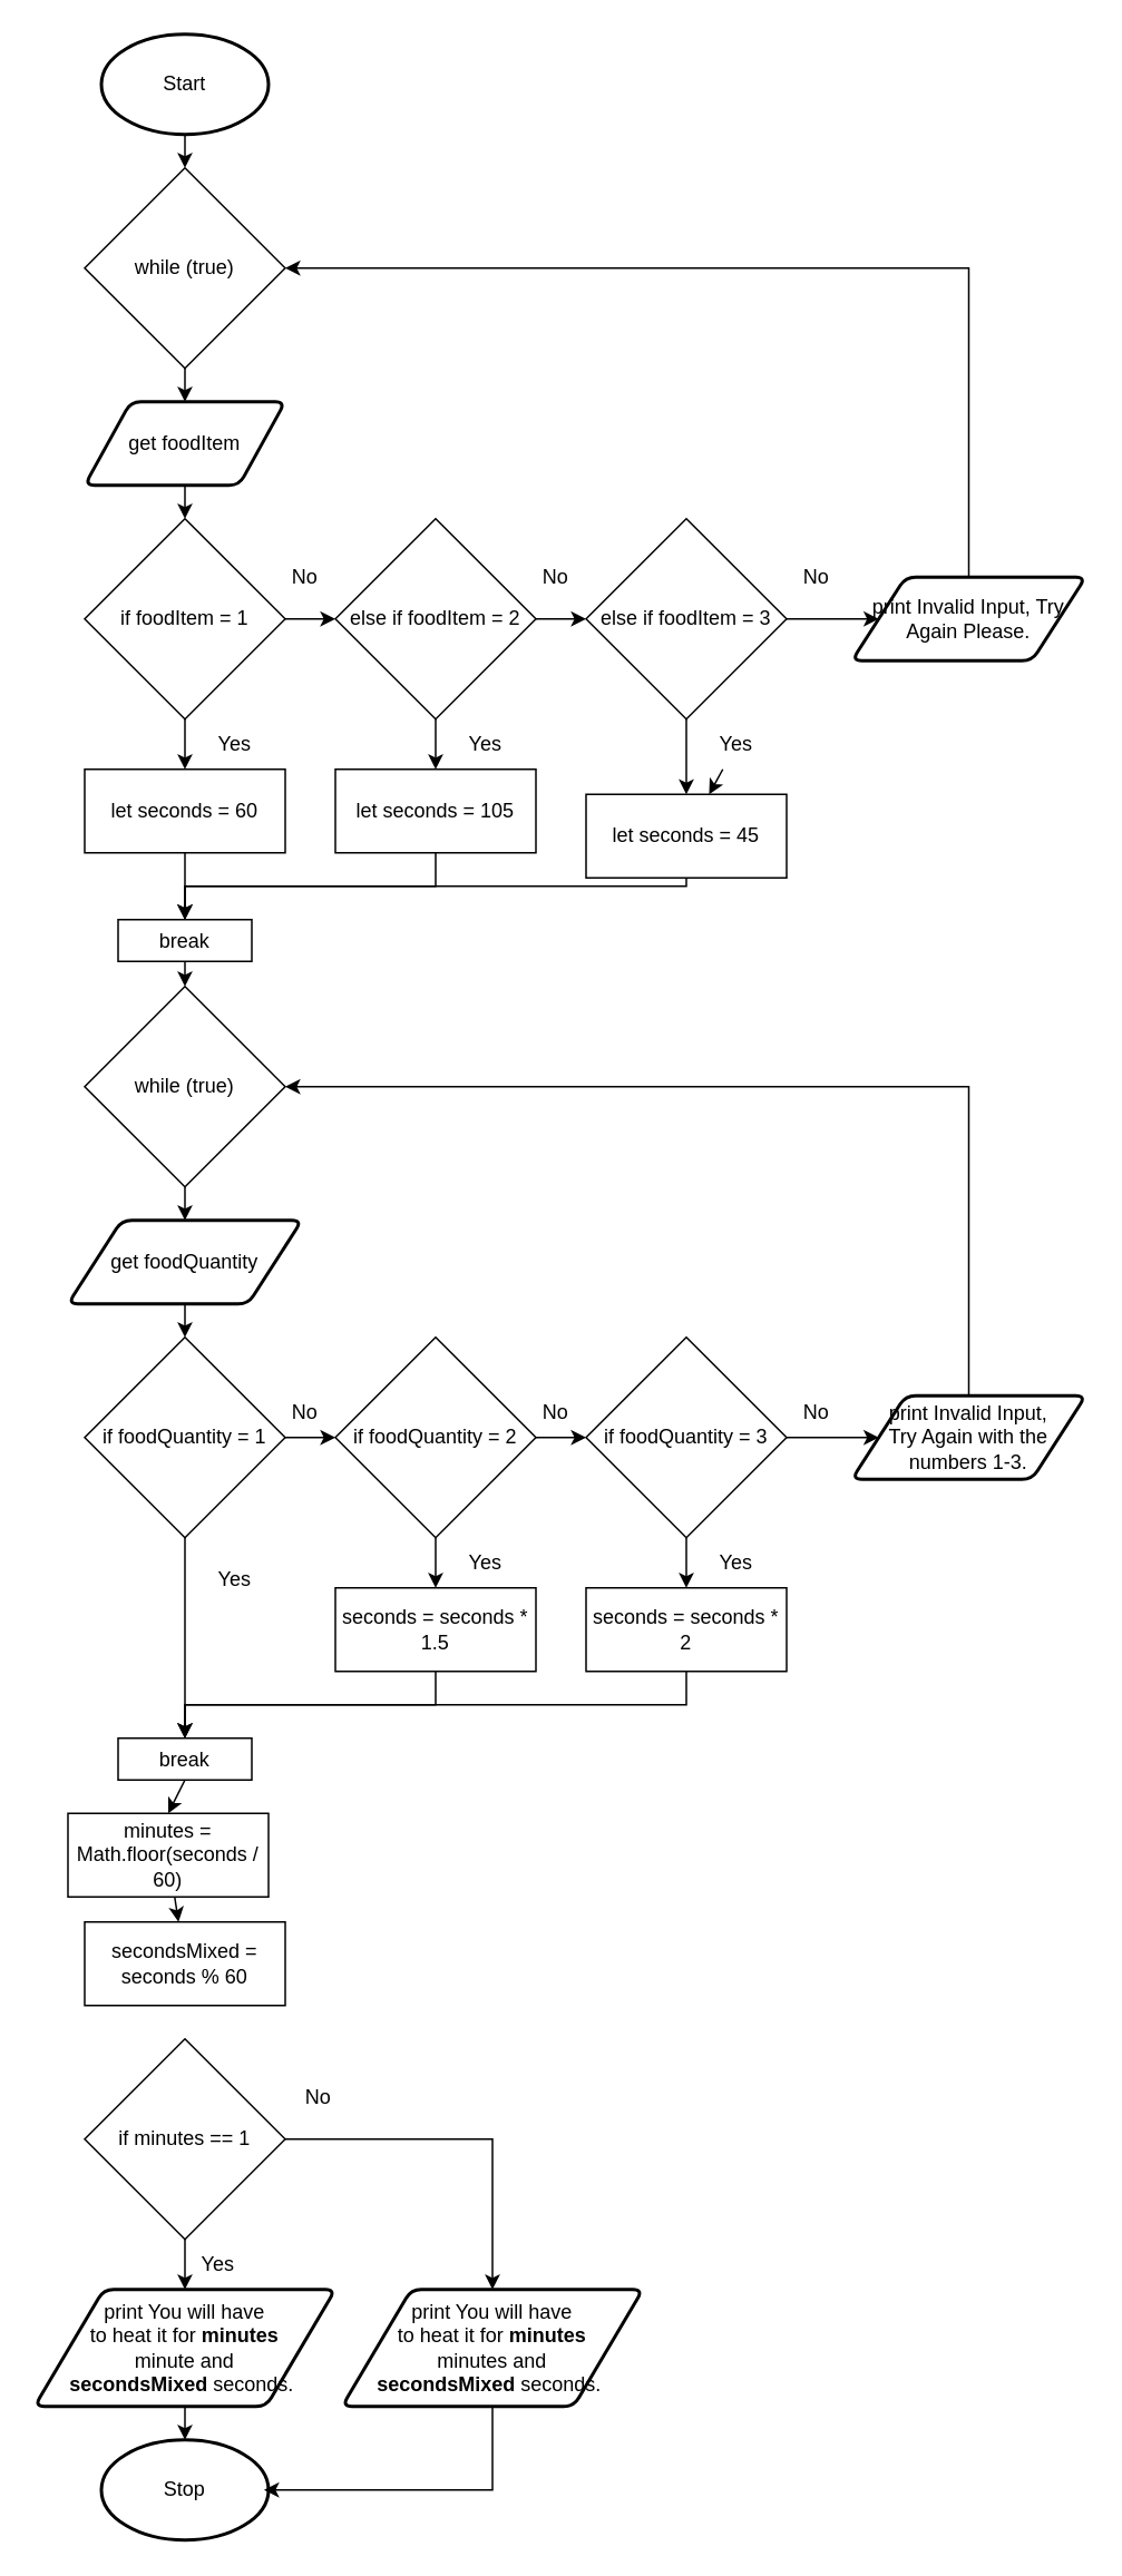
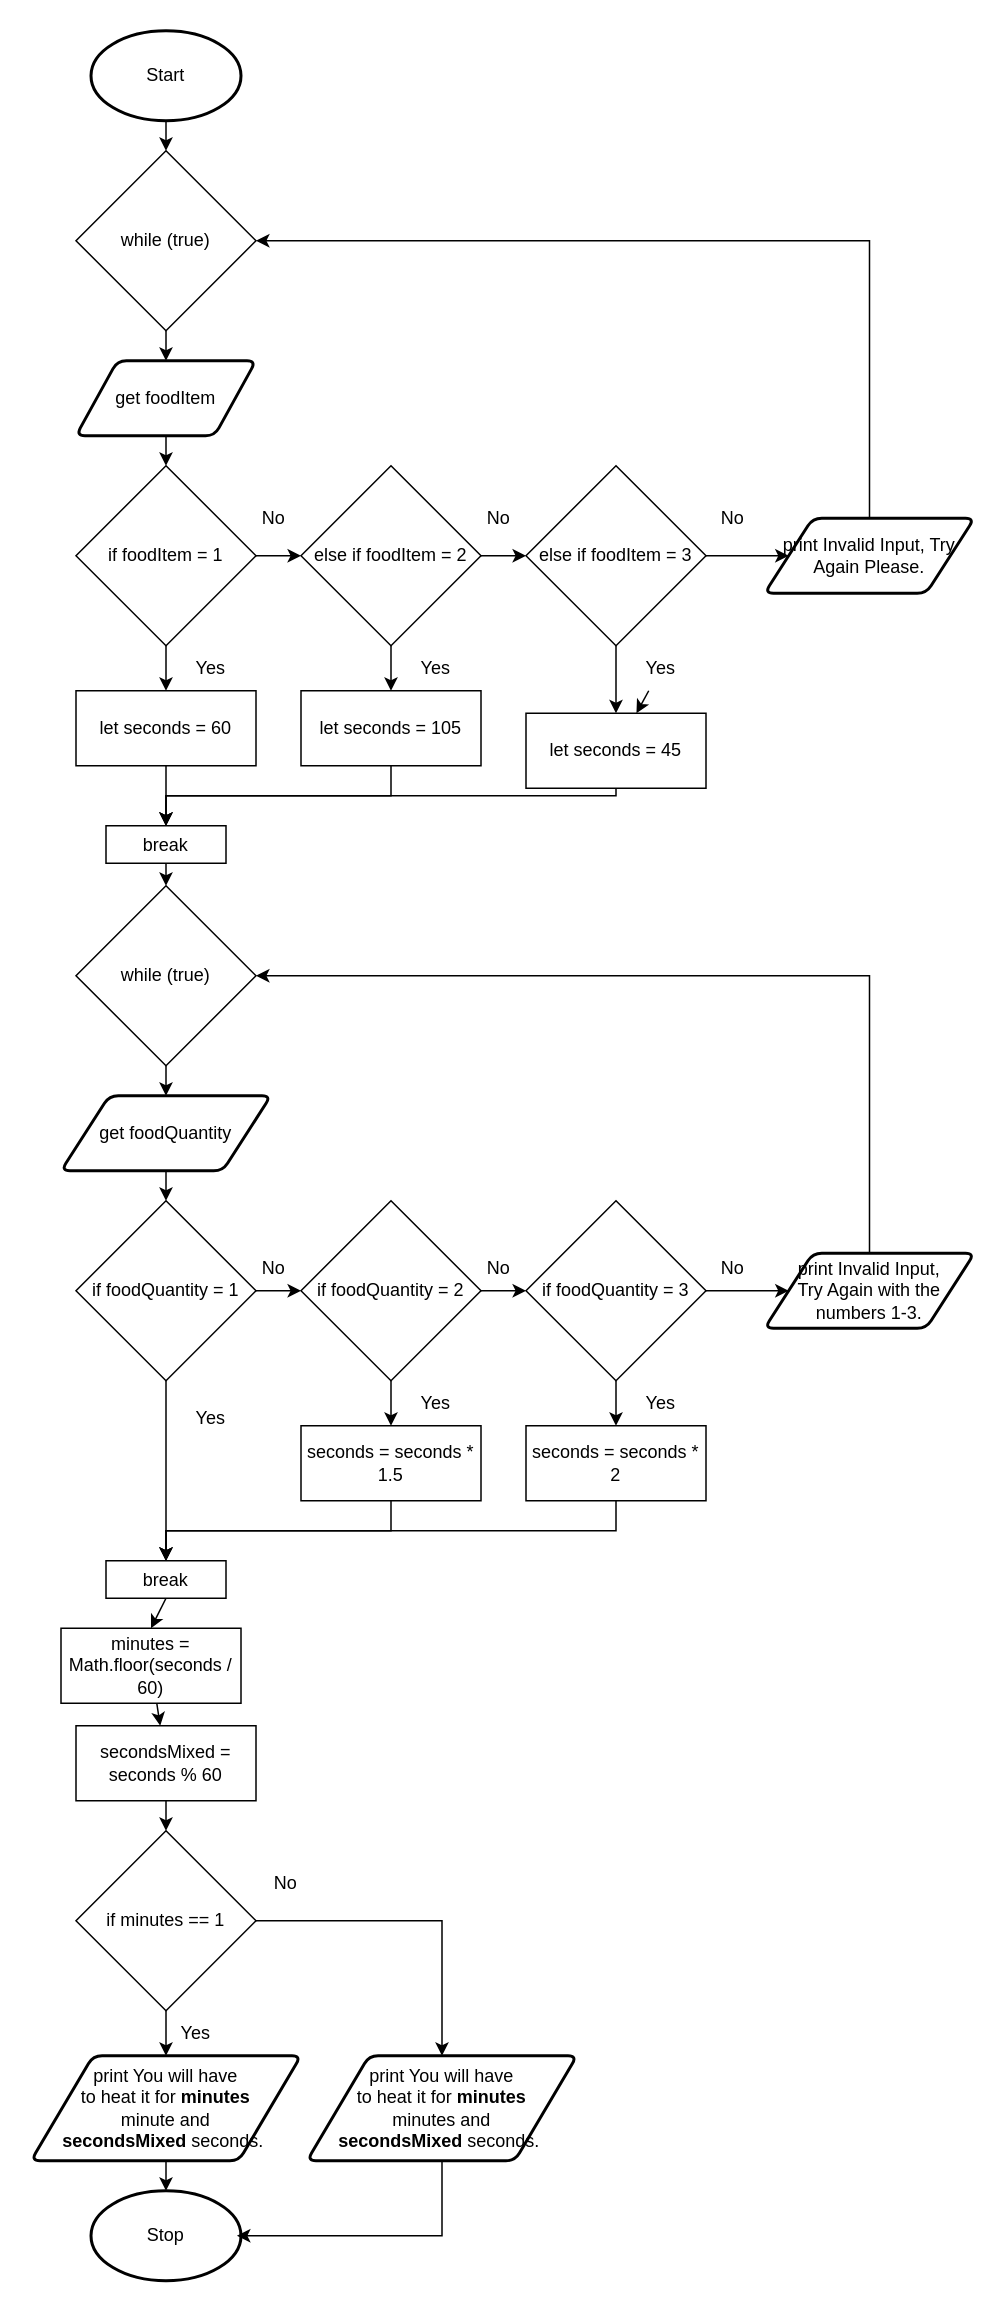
+ <mxCell id="64" style="edgeStyle=none;html=1;exitX=0.5;exitY=1;exitDx=0;exitDy=0;entryX=0.5;entryY=0;entryDx=0;entryDy=0;" edge="1" parent="1" source="65" target="70"><mxGeometry relative="1" as="geometry" /></mxCell>
